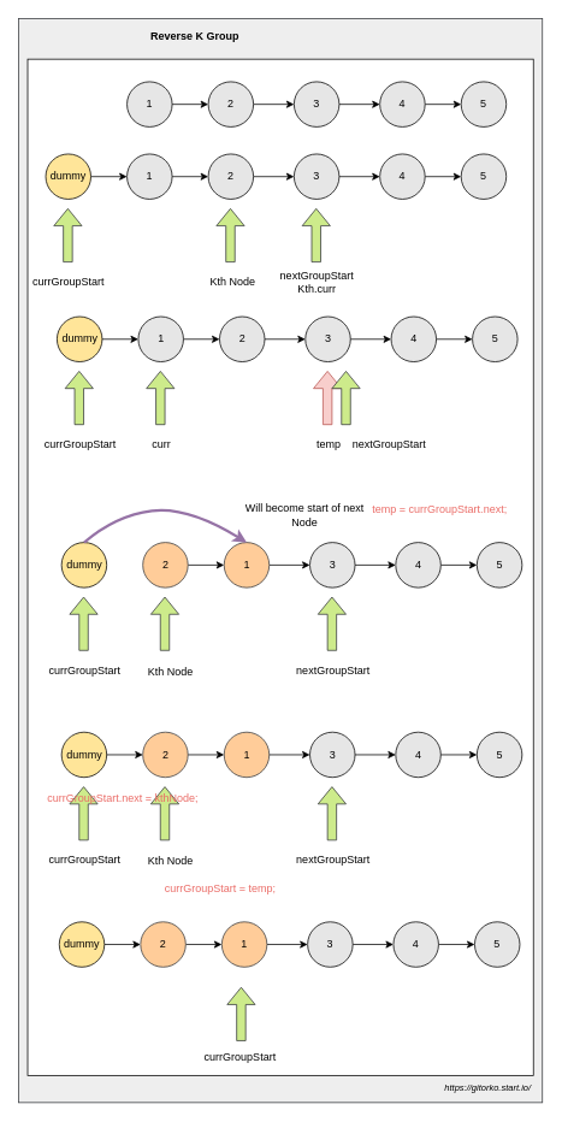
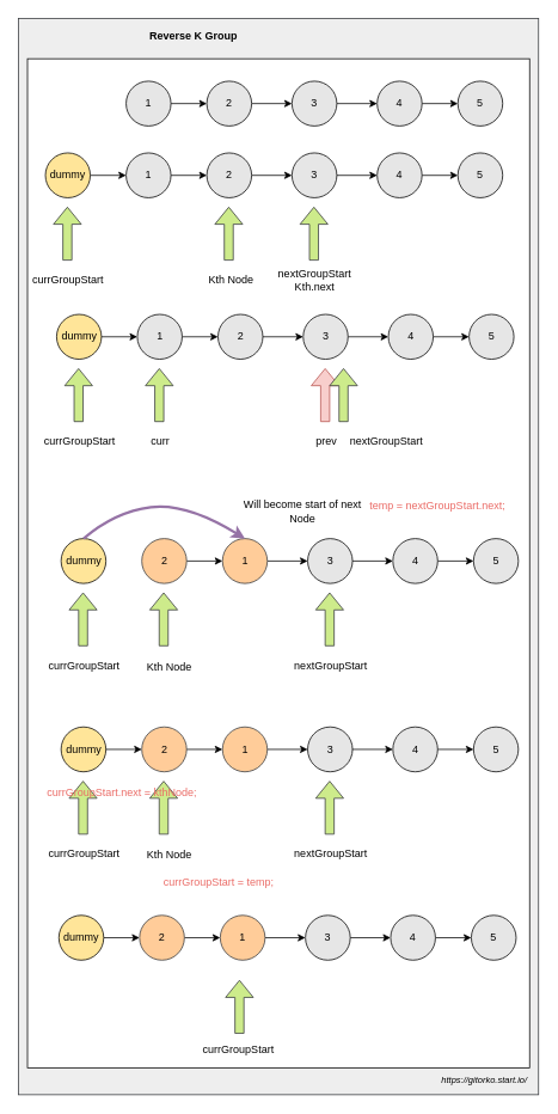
- <mxCell id="29" value="nextGroupStart&lt;br&gt;Kth.curr" style="text;html=1;align=center;verticalAlign=middle;resizable=0;points=[];autosize=1;" parent="1" vertex="1"><mxGeometry x="300" y="297" width="100" height="30" as="geometry" /></mxCell>
+ <mxCell id="29" value="nextGroupStart&lt;br&gt;Kth.next" style="text;html=1;align=center;verticalAlign=middle;resizable=0;points=[];autosize=1;" parent="1" vertex="1"><mxGeometry x="300" y="297" width="100" height="30" as="geometry" /></mxCell>
- <mxCell id="78" value="temp" style="text;html=1;align=center;verticalAlign=middle;resizable=0;points=[];autosize=1;" vertex="1" parent="1"><mxGeometry x="342.5" y="482" width="40" height="20" as="geometry" /></mxCell>
+ <mxCell id="78" value="prev" style="text;html=1;align=center;verticalAlign=middle;resizable=0;points=[];autosize=1;" vertex="1" parent="1"><mxGeometry x="342.5" y="482" width="40" height="20" as="geometry" /></mxCell>
- <mxCell id="100" value="temp = currGroupStart.next;" style="text;html=1;fontColor=#EA6B66;" vertex="1" parent="1"><mxGeometry x="410" y="550" width="170" height="30" as="geometry" /></mxCell>
+ <mxCell id="100" value="temp = nextGroupStart.next;" style="text;html=1;fontColor=#EA6B66;" vertex="1" parent="1"><mxGeometry x="410" y="550" width="170" height="30" as="geometry" /></mxCell>
